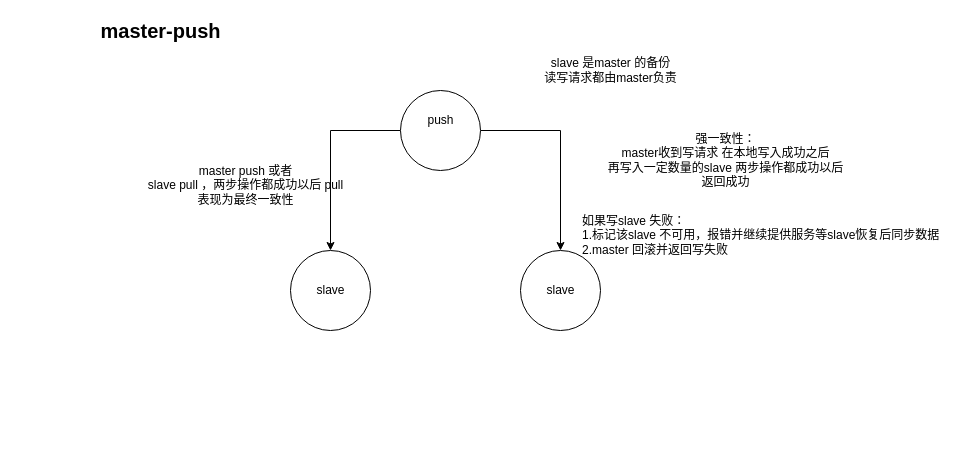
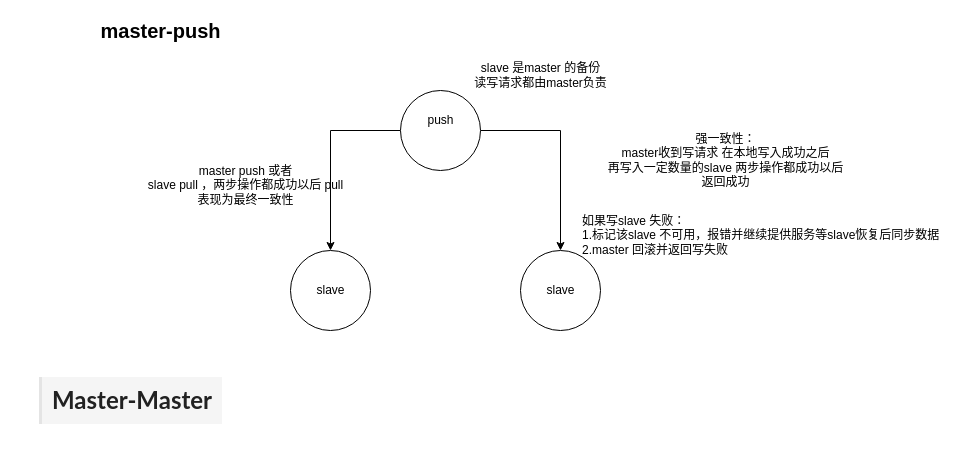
- <mxCell id="11" value="slave 是master 的备份&lt;br&gt;读写请求都由master负责&lt;br&gt;" style="text;html=1;align=center;verticalAlign=middle;resizable=0;points=[];autosize=1;" vertex="1" parent="1"><mxGeometry x="535" y="55" width="150" height="30" as="geometry" /></mxCell>
+ <mxCell id="11" value="slave 是master 的备份&lt;br&gt;读写请求都由master负责&lt;br&gt;" style="text;html=1;align=center;verticalAlign=middle;resizable=0;points=[];autosize=1;" vertex="1" parent="1"><mxGeometry x="465" y="60" width="150" height="30" as="geometry" /></mxCell>
+ <mxCell id="15" value="&lt;h4 style=&quot;box-sizing: border-box ; font-family: &amp;#34;lato&amp;#34; , sans-serif ; line-height: 1.1 ; color: rgb(33 , 33 , 33) ; margin-top: 50px ; margin-bottom: 10px ; font-size: 24px ; clear: both ; background: rgb(245 , 245 , 245) ; padding: 10px ; border-left: 3px solid rgb(228 , 228 , 228) ; text-align: justify&quot;&gt;Master-Master&lt;/h4&gt;" style="text;html=1;align=center;verticalAlign=middle;resizable=0;points=[];autosize=1;" vertex="1" parent="1"><mxGeometry x="20" y="325" width="220" height="110" as="geometry" /></mxCell>
